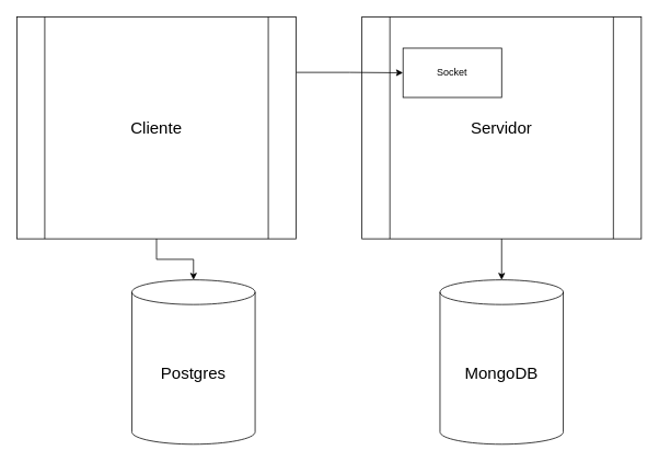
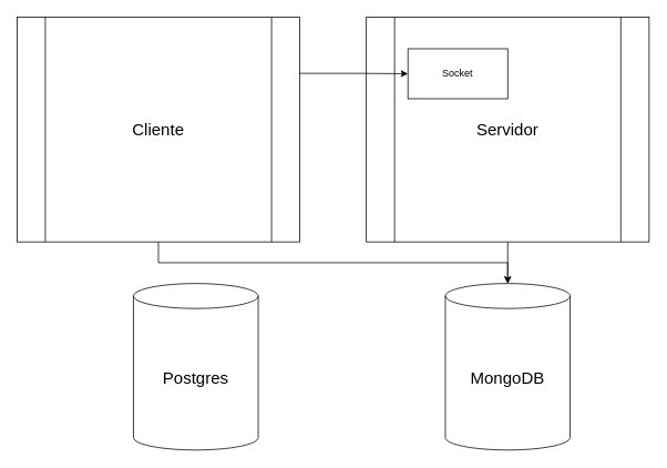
- <mxCell id="9" style="edgeStyle=orthogonalEdgeStyle;rounded=0;orthogonalLoop=1;jettySize=auto;html=1;exitX=0.5;exitY=1;exitDx=0;exitDy=0;entryX=0.5;entryY=0;entryDx=0;entryDy=0;entryPerimeter=0;" edge="1" parent="1" source="4" target="5"><mxGeometry relative="1" as="geometry" /></mxCell>
+ <mxCell id="9" style="edgeStyle=orthogonalEdgeStyle;rounded=0;orthogonalLoop=1;jettySize=auto;html=1;exitX=0.5;exitY=1;exitDx=0;exitDy=0;" edge="1" parent="1" source="4" target="6"><mxGeometry relative="1" as="geometry" /></mxCell>
